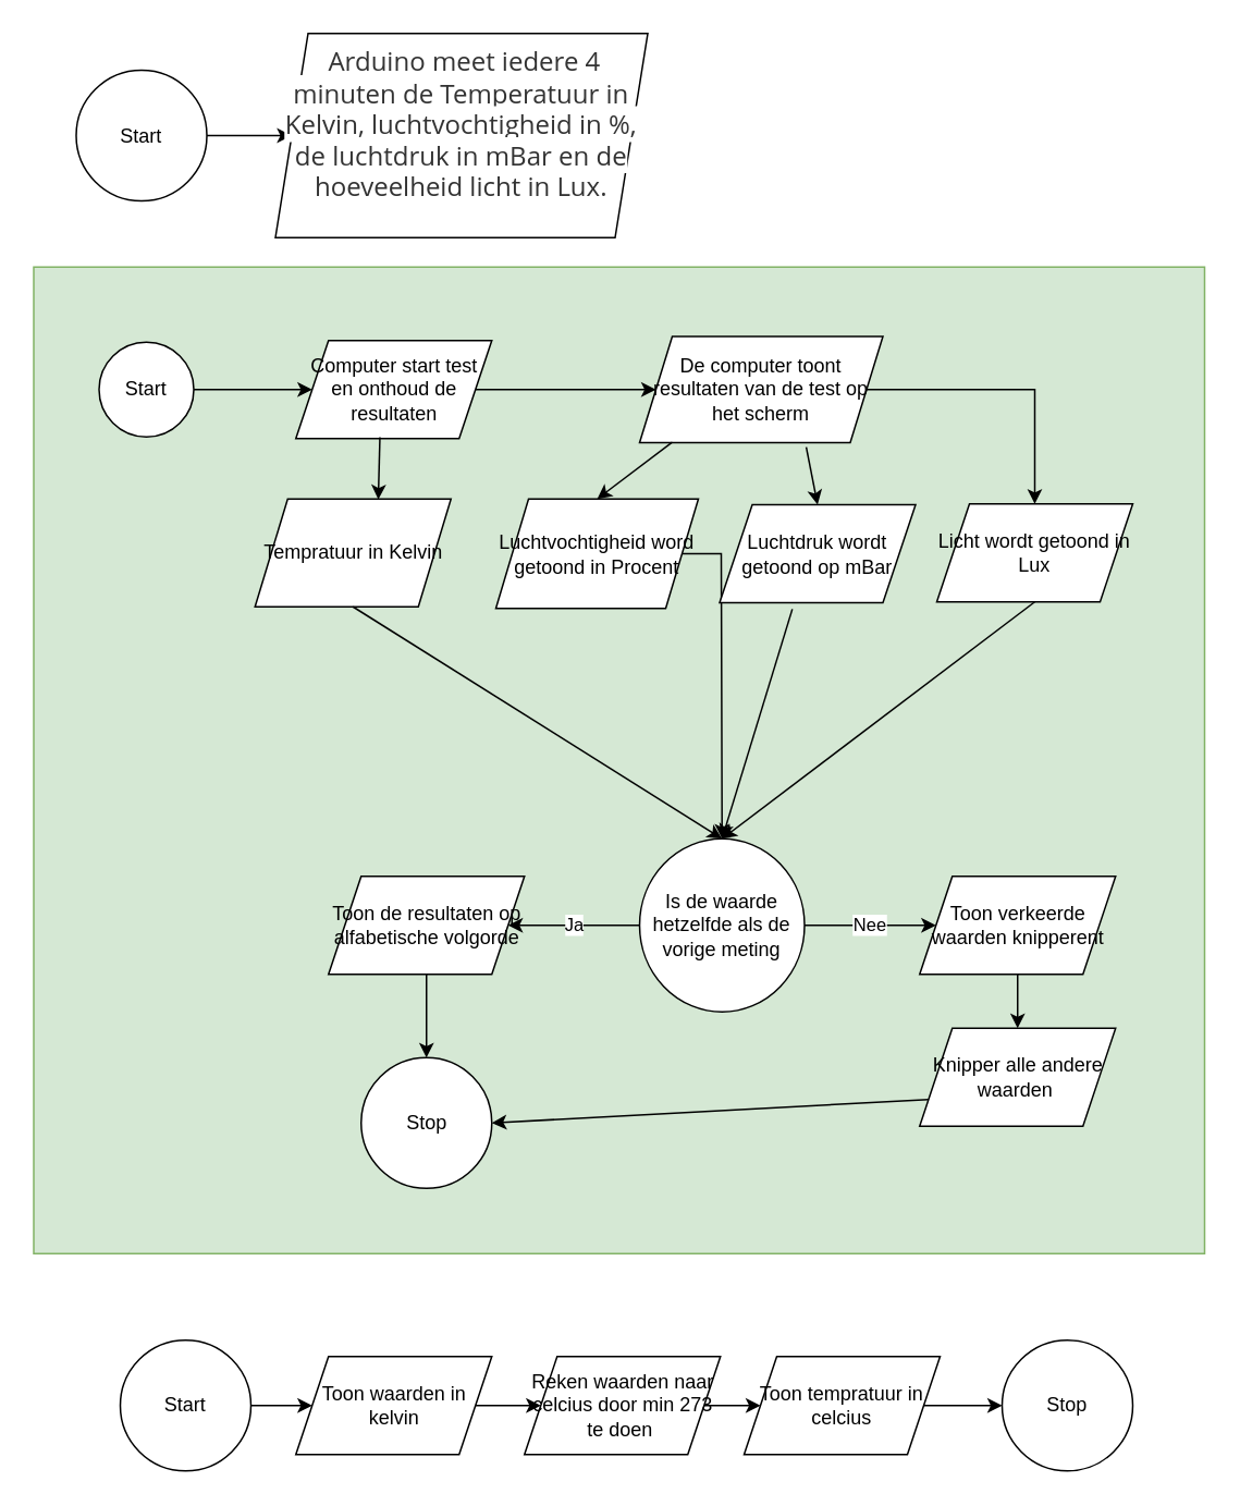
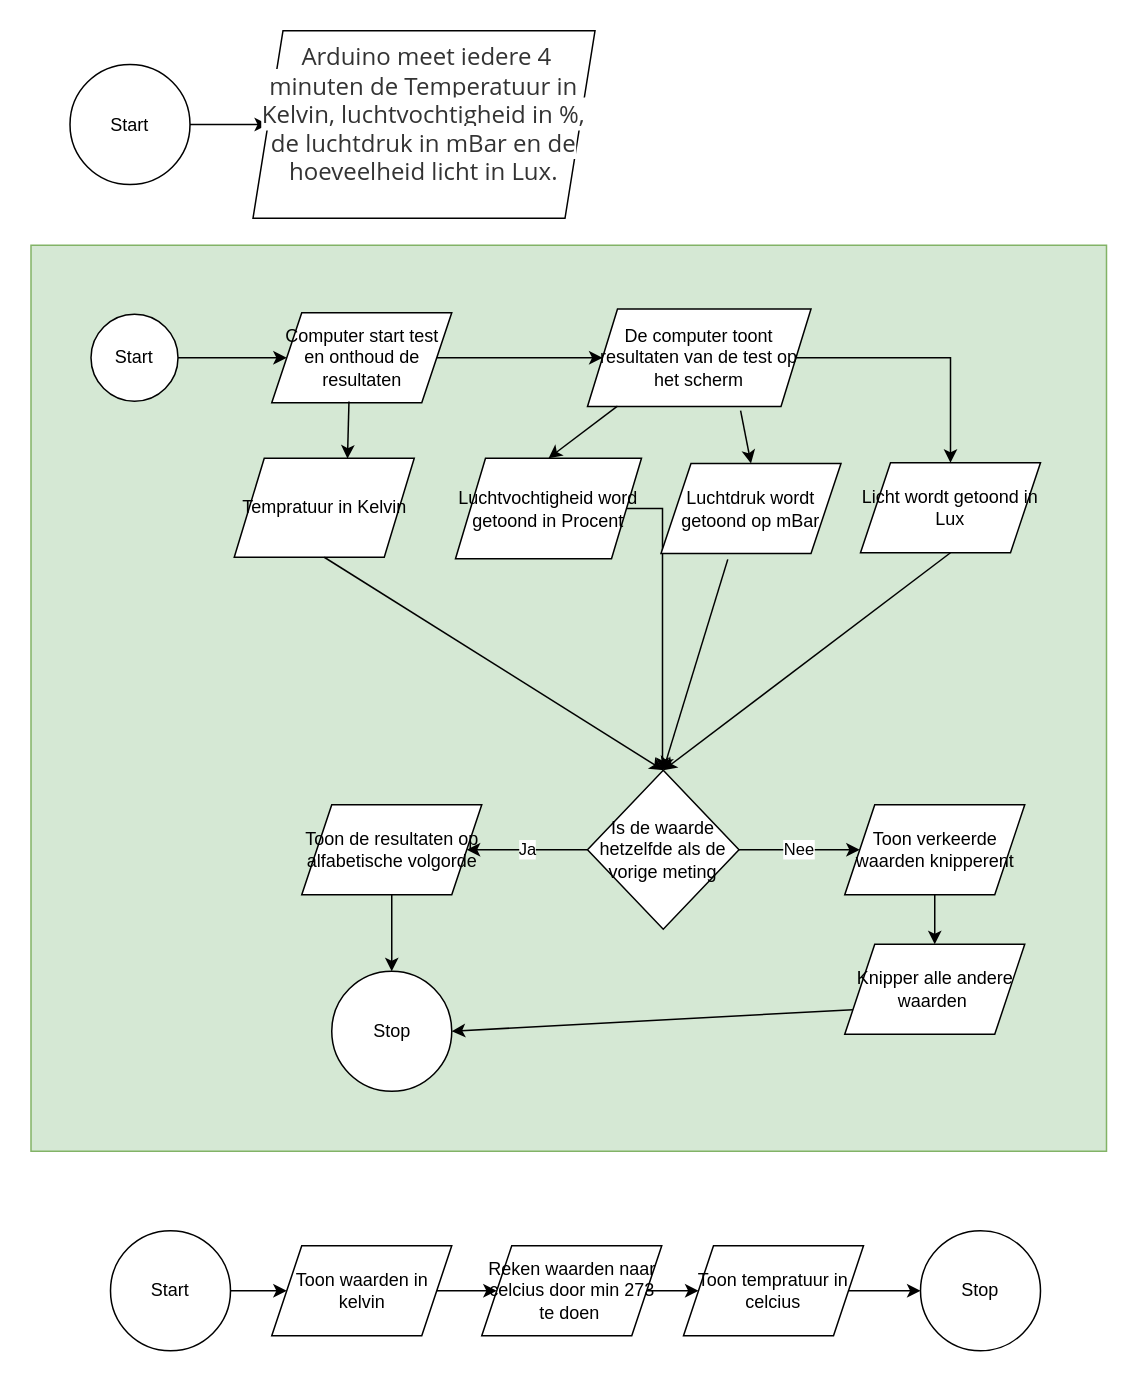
- <mxCell id="17" value="Is de waarde hetzelfde als de vorige meting" style="ellipse;whiteSpace=wrap;html=1;" vertex="1" parent="1"><mxGeometry x="391" y="513" width="101" height="106" as="geometry" /></mxCell>
+ <mxCell id="17" value="Is de waarde hetzelfde als de vorige meting" style="rhombus;whiteSpace=wrap;html=1;" vertex="1" parent="1"><mxGeometry x="391" y="513" width="101" height="106" as="geometry" /></mxCell>
